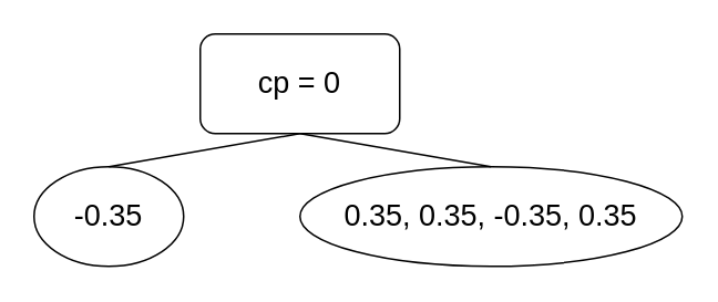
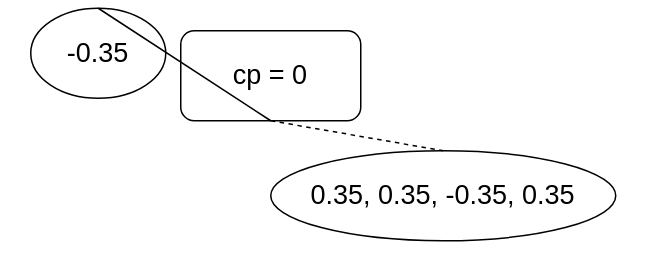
- <mxCell id="6" value="" style="endArrow=none;html=1;exitX=0.5;exitY=1;exitDx=0;exitDy=0;entryX=0.5;entryY=0;entryDx=0;entryDy=0;" edge="1" parent="1" source="2" target="4"><mxGeometry width="50" height="50" relative="1" as="geometry"><mxPoint x="310" y="110" as="sourcePoint" /><mxPoint x="360" y="60" as="targetPoint" /></mxGeometry></mxCell>
+ <mxCell id="6" value="" style="endArrow=none;html=1;exitX=0.5;exitY=1;exitDx=0;exitDy=0;entryX=0.5;entryY=0;entryDx=0;entryDy=0;dashed=1;" edge="1" parent="1" source="2" target="4"><mxGeometry width="50" height="50" relative="1" as="geometry"><mxPoint x="310" y="110" as="sourcePoint" /><mxPoint x="360" y="60" as="targetPoint" /></mxGeometry></mxCell>
- <mxCell id="3" value="&lt;font style=&quot;font-size: 18px&quot;&gt;-0.35&lt;/font&gt;" style="ellipse;whiteSpace=wrap;html=1;" vertex="1" parent="1"><mxGeometry x="20" y="100" width="90" height="60" as="geometry" /></mxCell>
+ <mxCell id="3" value="&lt;font style=&quot;font-size: 18px&quot;&gt;-0.35&lt;/font&gt;" style="ellipse;whiteSpace=wrap;html=1;" vertex="1" parent="1"><mxGeometry x="20" y="5" width="90" height="60" as="geometry" /></mxCell>
